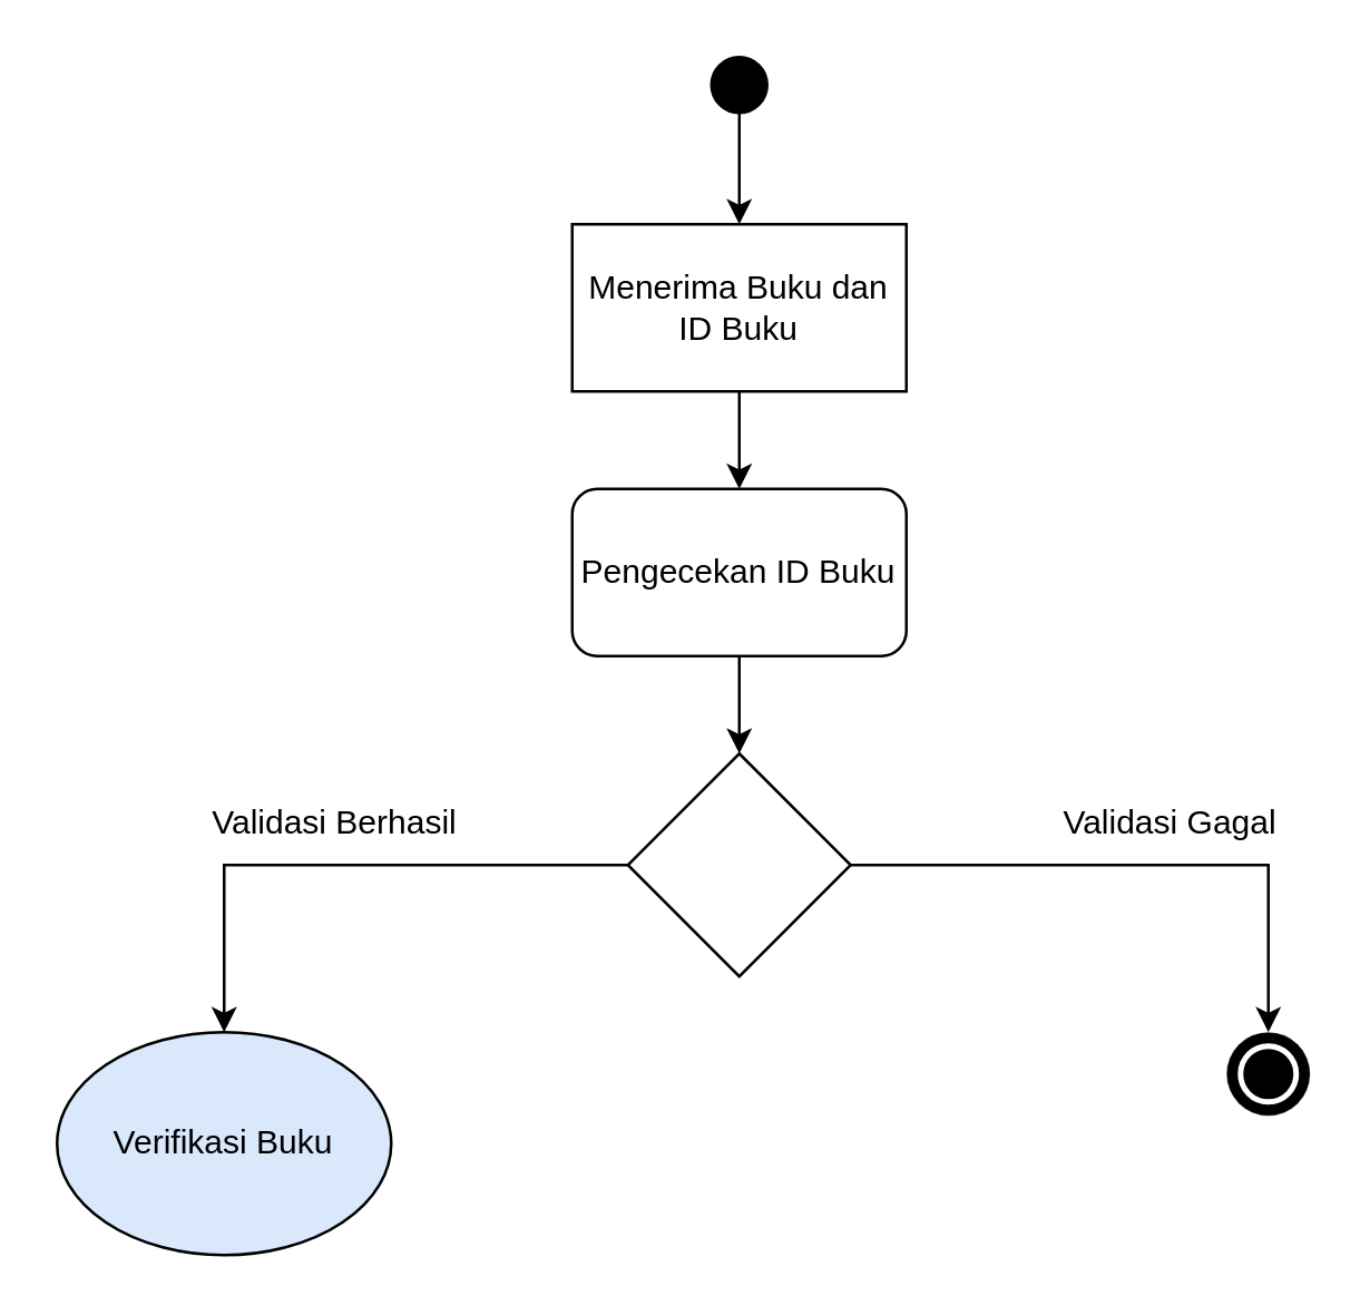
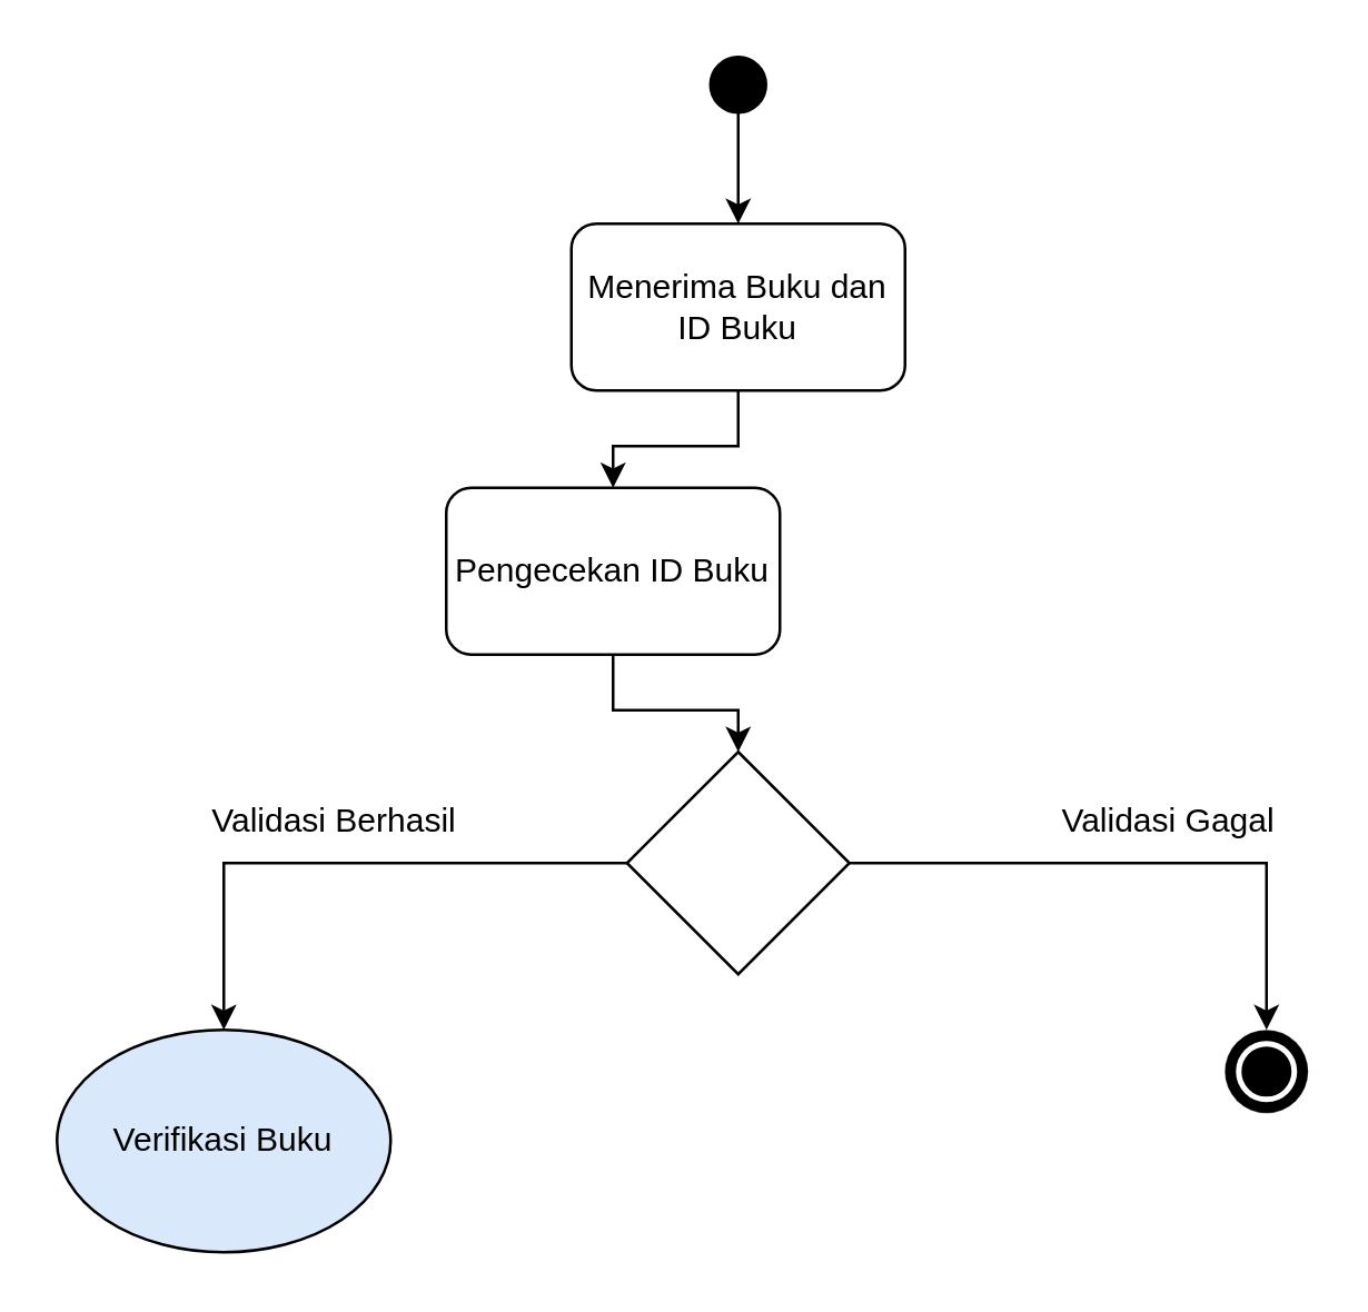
- <mxCell id="7" value="Menerima Buku dan ID Buku" style="whiteSpace=wrap;html=1;rounded=0;" vertex="1" parent="1"><mxGeometry x="205" y="80" width="120" height="60" as="geometry" /></mxCell>
+ <mxCell id="7" value="Menerima Buku dan ID Buku" style="rounded=1;whiteSpace=wrap;html=1;" vertex="1" parent="1"><mxGeometry x="205" y="80" width="120" height="60" as="geometry" /></mxCell>
- <mxCell id="11" value="Pengecekan ID Buku" style="rounded=1;whiteSpace=wrap;html=1;" vertex="1" parent="1"><mxGeometry x="205" y="175" width="120" height="60" as="geometry" /></mxCell>
+ <mxCell id="11" value="Pengecekan ID Buku" style="rounded=1;whiteSpace=wrap;html=1;" vertex="1" parent="1"><mxGeometry x="160" y="175" width="120" height="60" as="geometry" /></mxCell>
